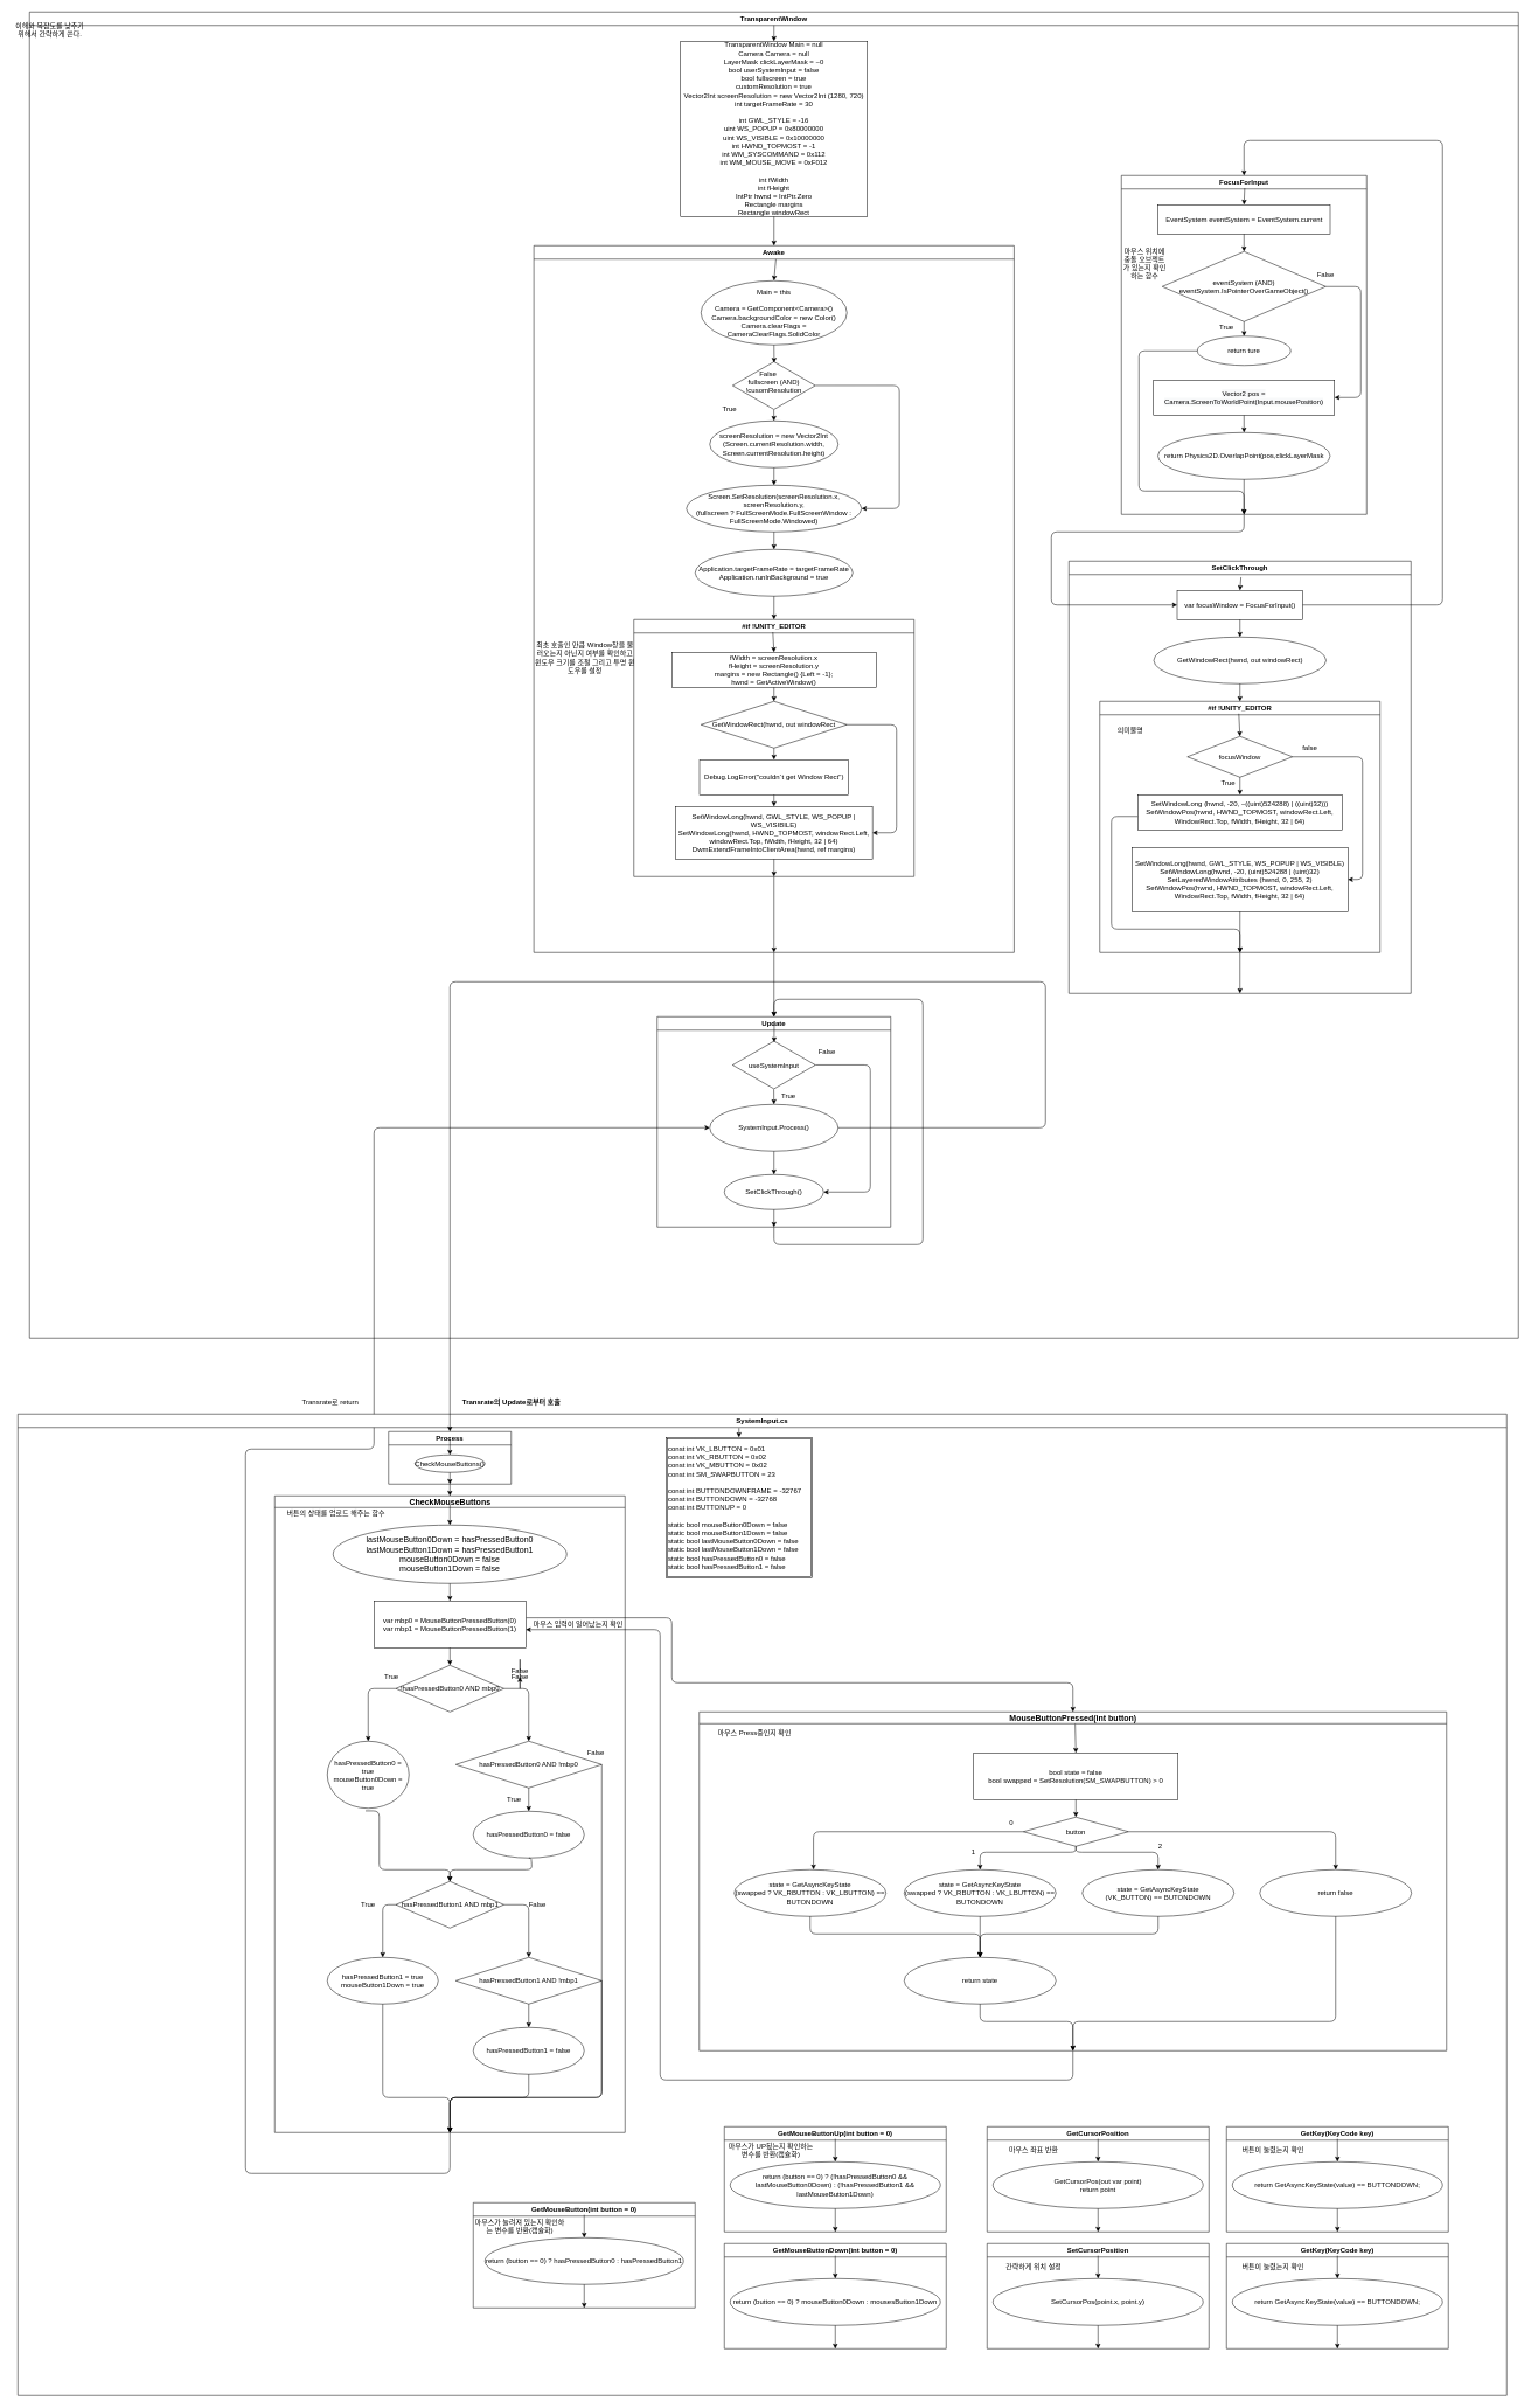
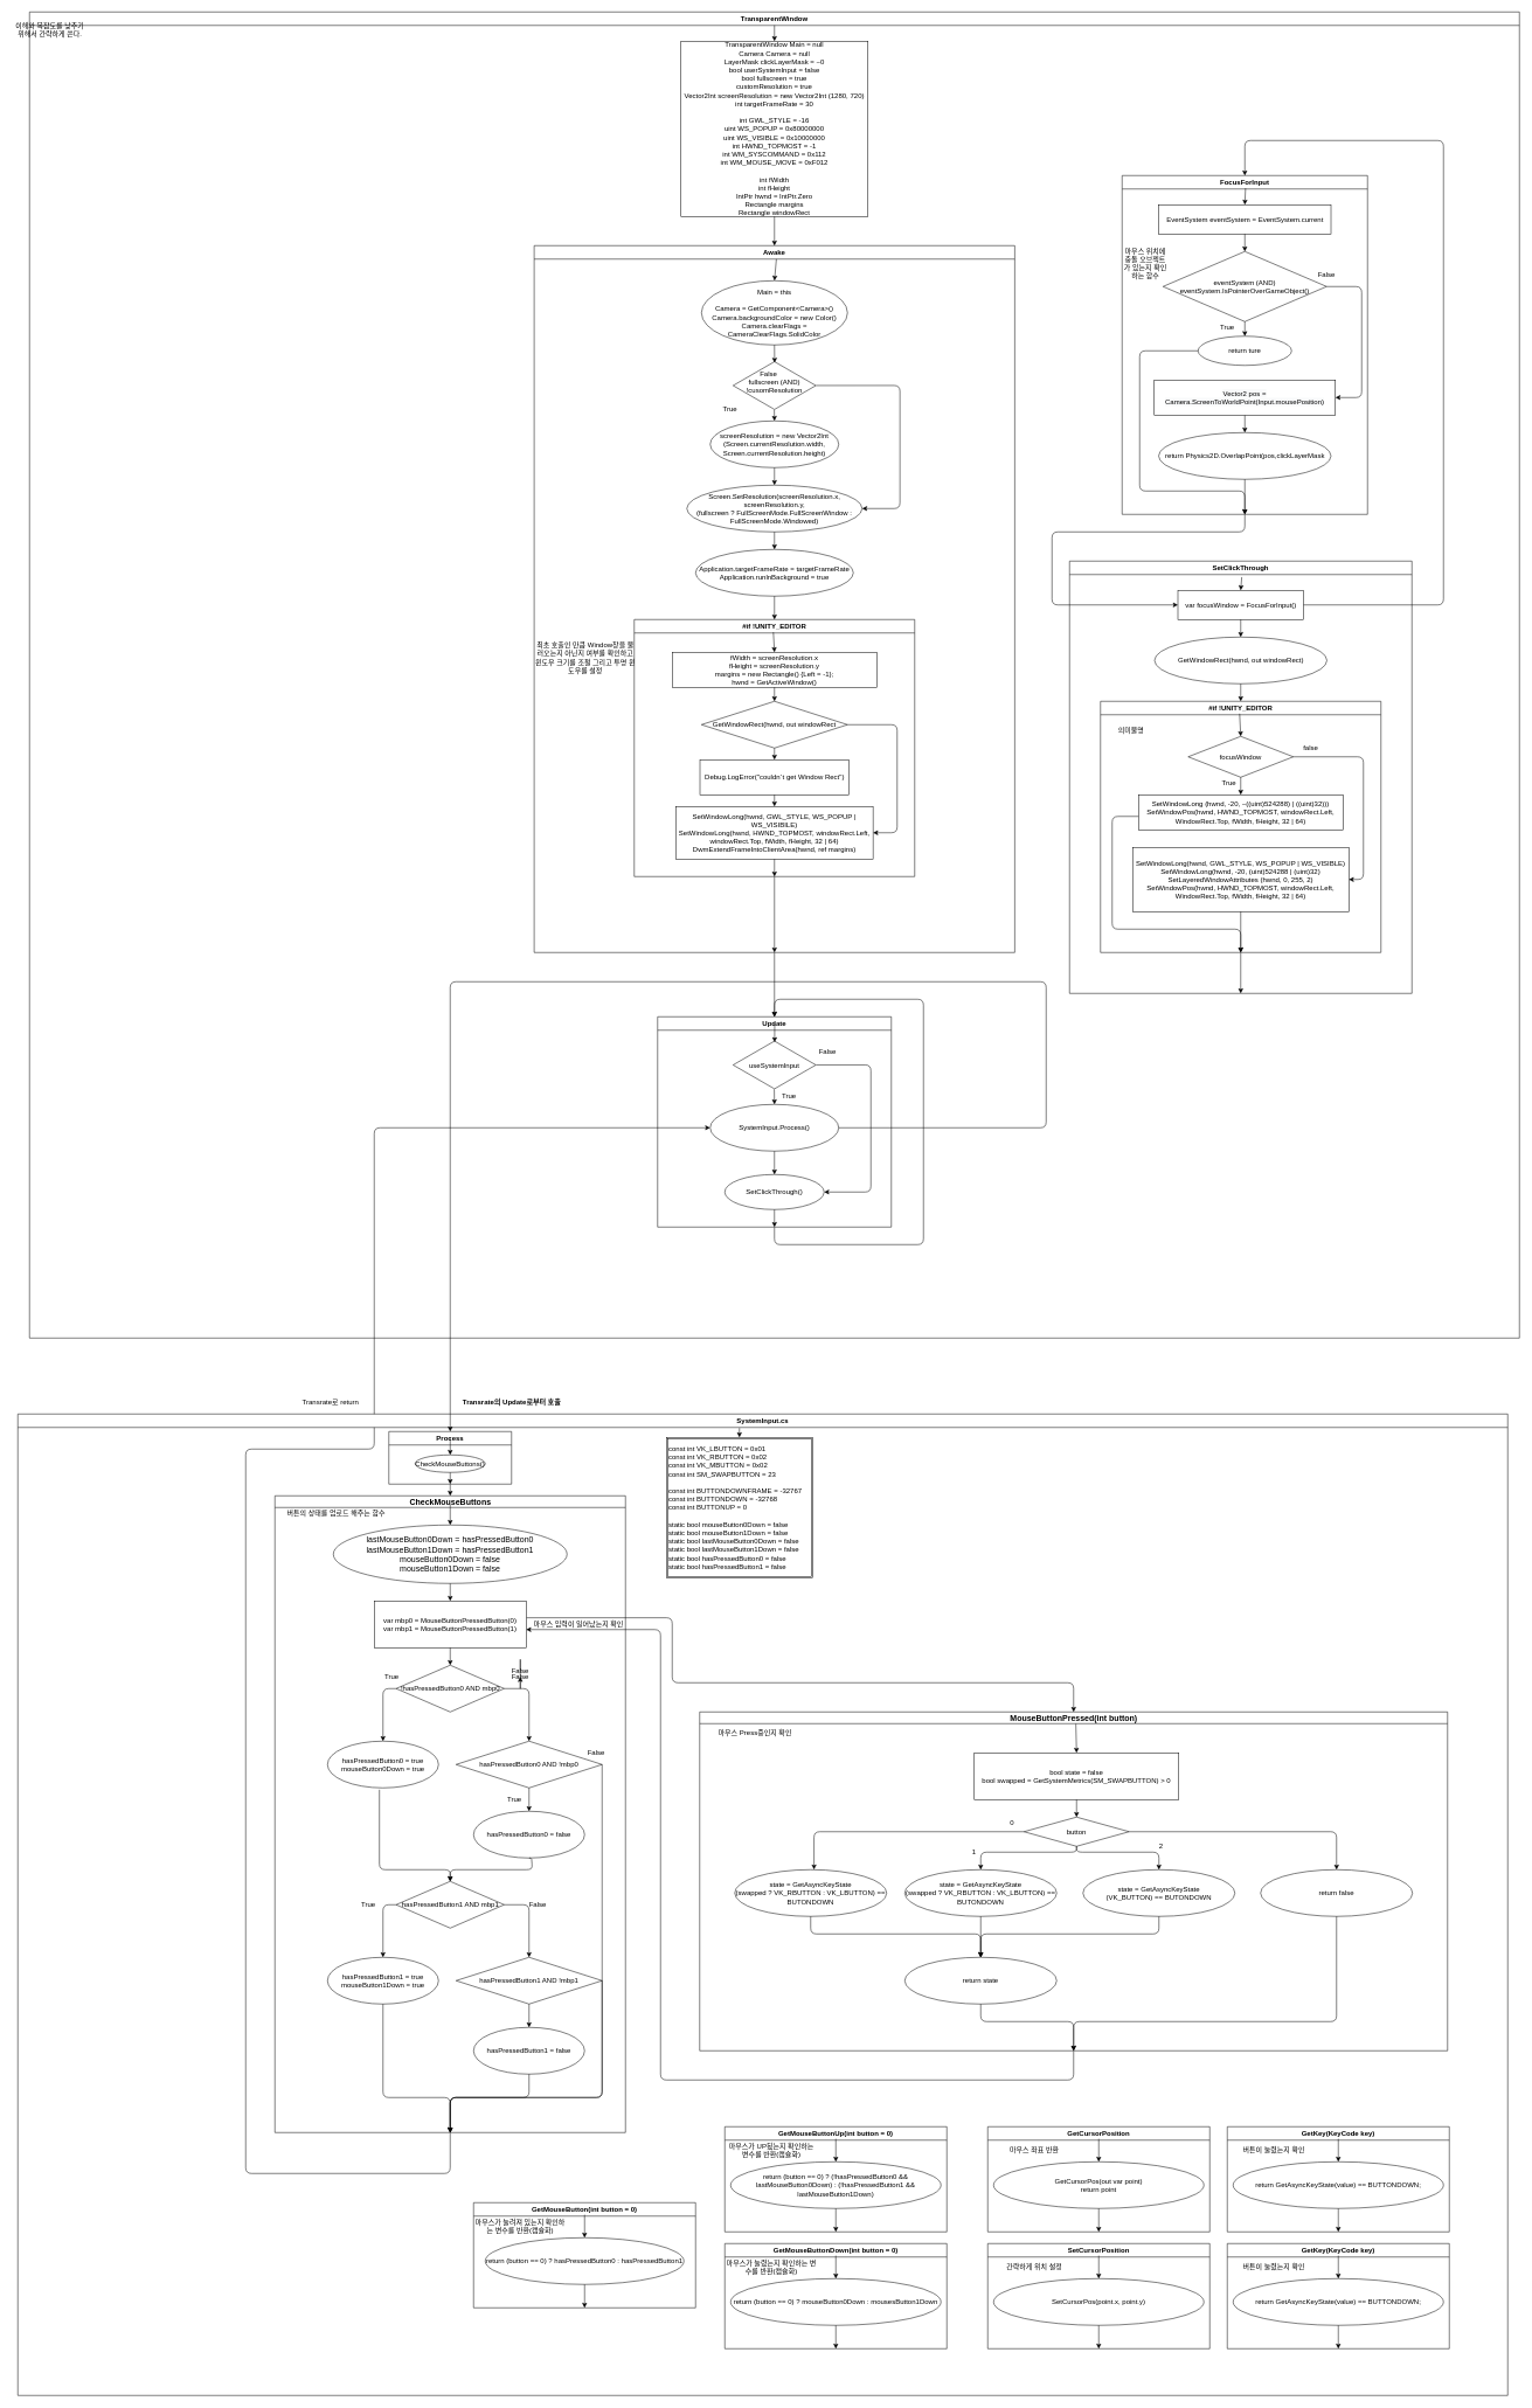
- <mxCell id="47" value="hasPressedButton0 = true&lt;br&gt;mouseButton0Down = true" style="ellipse;whiteSpace=wrap;html=1;" parent="39" vertex="1"><mxGeometry x="90" y="420" width="140" height="115" as="geometry" /></mxCell>
+ <mxCell id="47" value="hasPressedButton0 = true&lt;br&gt;mouseButton0Down = true" style="ellipse;whiteSpace=wrap;html=1;" parent="39" vertex="1"><mxGeometry x="90" y="420" width="190" height="80" as="geometry" /></mxCell>
- <mxCell id="4" value="bool state = false&lt;br&gt;bool swapped = SetResolution(SM_SWAPBUTTON) &amp;gt; 0" style="rounded=0;whiteSpace=wrap;html=1;" parent="3" vertex="1"><mxGeometry x="470" y="70" width="350" height="80" as="geometry" /></mxCell>
+ <mxCell id="4" value="bool state = false&lt;br&gt;bool swapped = GetSystemMetrics(SM_SWAPBUTTON) &amp;gt; 0" style="rounded=0;whiteSpace=wrap;html=1;" parent="3" vertex="1"><mxGeometry x="470" y="70" width="350" height="80" as="geometry" /></mxCell>
+ <mxCell id="79" value="마우스가 눌렸는지 확인하는 변수를 반환(캡슐화)" style="text;html=1;strokeColor=none;fillColor=none;align=center;verticalAlign=middle;whiteSpace=wrap;rounded=0;" parent="75" vertex="1"><mxGeometry y="30" width="160" height="20" as="geometry" /></mxCell>
